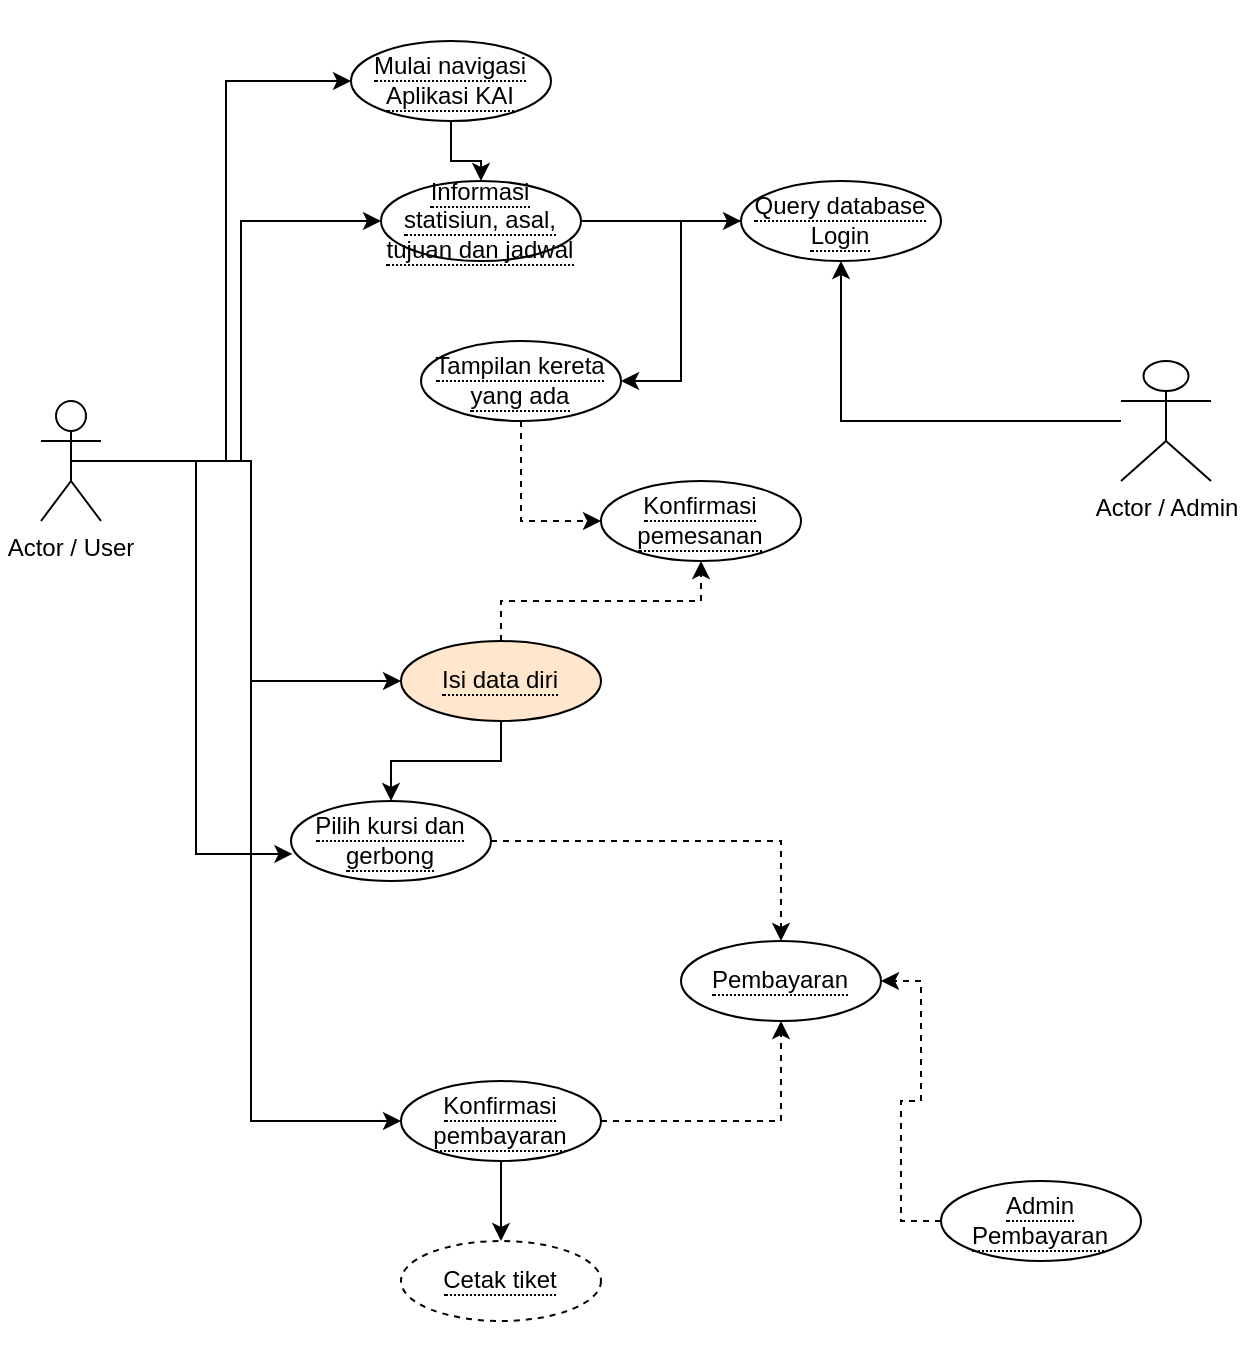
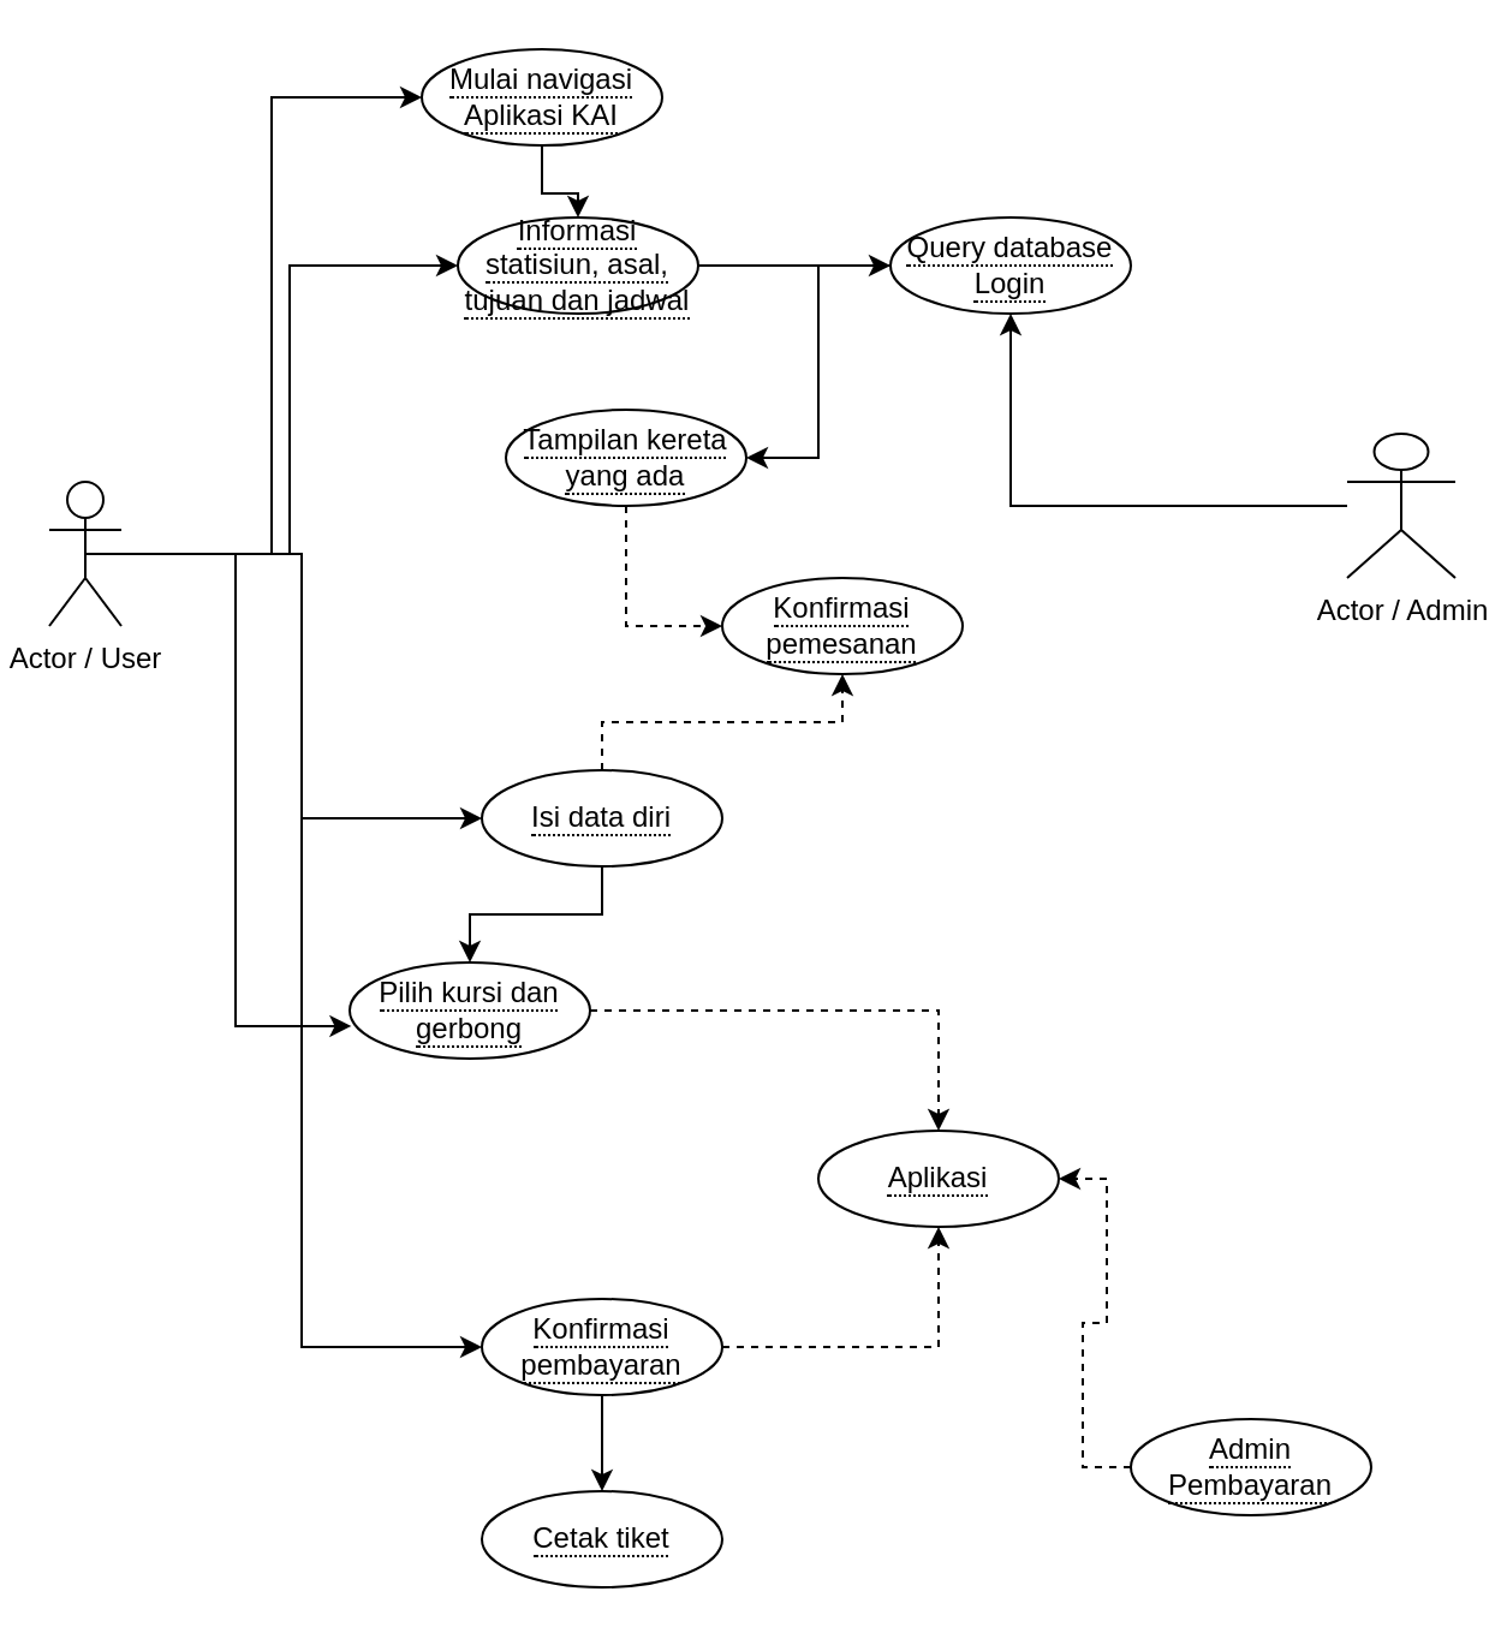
- <mxCell id="20" value="&lt;span style=&quot;border-bottom: 1px dotted&quot;&gt;Isi data diri&lt;/span&gt;" style="ellipse;whiteSpace=wrap;html=1;align=center;fillColor=#ffe6cc;" vertex="1" parent="1"><mxGeometry x="200" y="320" width="100" height="40" as="geometry" /></mxCell>
+ <mxCell id="20" value="&lt;span style=&quot;border-bottom: 1px dotted&quot;&gt;Isi data diri&lt;/span&gt;" style="ellipse;whiteSpace=wrap;html=1;align=center;" vertex="1" parent="1"><mxGeometry x="200" y="320" width="100" height="40" as="geometry" /></mxCell>
- <mxCell id="26" value="&lt;span style=&quot;border-bottom: 1px dotted&quot;&gt;Pembayaran&lt;/span&gt;" style="ellipse;whiteSpace=wrap;html=1;align=center;" vertex="1" parent="1"><mxGeometry x="340" y="470" width="100" height="40" as="geometry" /></mxCell>
+ <mxCell id="26" value="&lt;span style=&quot;border-bottom: 1px dotted&quot;&gt;Aplikasi&lt;/span&gt;" style="ellipse;whiteSpace=wrap;html=1;align=center;" vertex="1" parent="1"><mxGeometry x="340" y="470" width="100" height="40" as="geometry" /></mxCell>
- <mxCell id="27" value="&lt;span style=&quot;border-bottom: 1px dotted&quot;&gt;Cetak tiket&lt;/span&gt;" style="ellipse;whiteSpace=wrap;html=1;align=center;dashed=1;" vertex="1" parent="1"><mxGeometry x="200" y="620" width="100" height="40" as="geometry" /></mxCell>
+ <mxCell id="27" value="&lt;span style=&quot;border-bottom: 1px dotted&quot;&gt;Cetak tiket&lt;/span&gt;" style="ellipse;whiteSpace=wrap;html=1;align=center;" vertex="1" parent="1"><mxGeometry x="200" y="620" width="100" height="40" as="geometry" /></mxCell>
